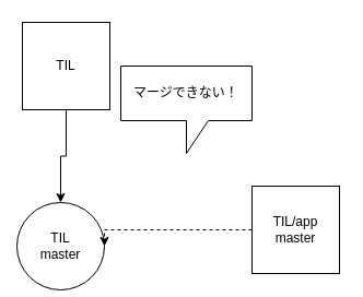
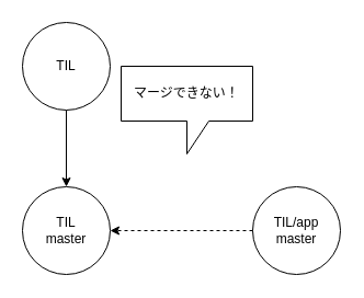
- <mxCell id="3" value="&lt;font color=&quot;#000000&quot;&gt;TIL&lt;/font&gt;" style="whiteSpace=wrap;html=1;aspect=fixed;fillColor=#FFFFFF;strokeColor=#000000;rounded=0;" vertex="1" parent="1"><mxGeometry x="20" y="20" width="80" height="80" as="geometry" /></mxCell>
+ <mxCell id="3" value="&lt;font color=&quot;#000000&quot;&gt;TIL&lt;/font&gt;" style="ellipse;whiteSpace=wrap;html=1;aspect=fixed;fillColor=#FFFFFF;strokeColor=#000000;" vertex="1" parent="1"><mxGeometry x="20" y="20" width="80" height="80" as="geometry" /></mxCell>
- <mxCell id="5" value="&lt;font color=&quot;#000000&quot;&gt;TIL/app&lt;br&gt;master&lt;br&gt;&lt;/font&gt;" style="whiteSpace=wrap;html=1;aspect=fixed;fillColor=#FFFFFF;strokeColor=#000000;rounded=0;" vertex="1" parent="1"><mxGeometry x="230" y="170" width="80" height="80" as="geometry" /></mxCell>
+ <mxCell id="5" value="&lt;font color=&quot;#000000&quot;&gt;TIL/app&lt;br&gt;master&lt;br&gt;&lt;/font&gt;" style="ellipse;whiteSpace=wrap;html=1;aspect=fixed;fillColor=#FFFFFF;strokeColor=#000000;" vertex="1" parent="1"><mxGeometry x="230" y="170" width="80" height="80" as="geometry" /></mxCell>
- <mxCell id="4" value="&lt;font color=&quot;#000000&quot;&gt;TIL&lt;br&gt;master&lt;br&gt;&lt;/font&gt;" style="ellipse;whiteSpace=wrap;html=1;aspect=fixed;fillColor=#FFFFFF;strokeColor=#000000;" vertex="1" parent="1"><mxGeometry x="15" y="185" width="80" height="80" as="geometry" /></mxCell>
+ <mxCell id="4" value="&lt;font color=&quot;#000000&quot;&gt;TIL&lt;br&gt;master&lt;br&gt;&lt;/font&gt;" style="ellipse;whiteSpace=wrap;html=1;aspect=fixed;fillColor=#FFFFFF;strokeColor=#000000;" vertex="1" parent="1"><mxGeometry x="20" y="170" width="80" height="80" as="geometry" /></mxCell>
